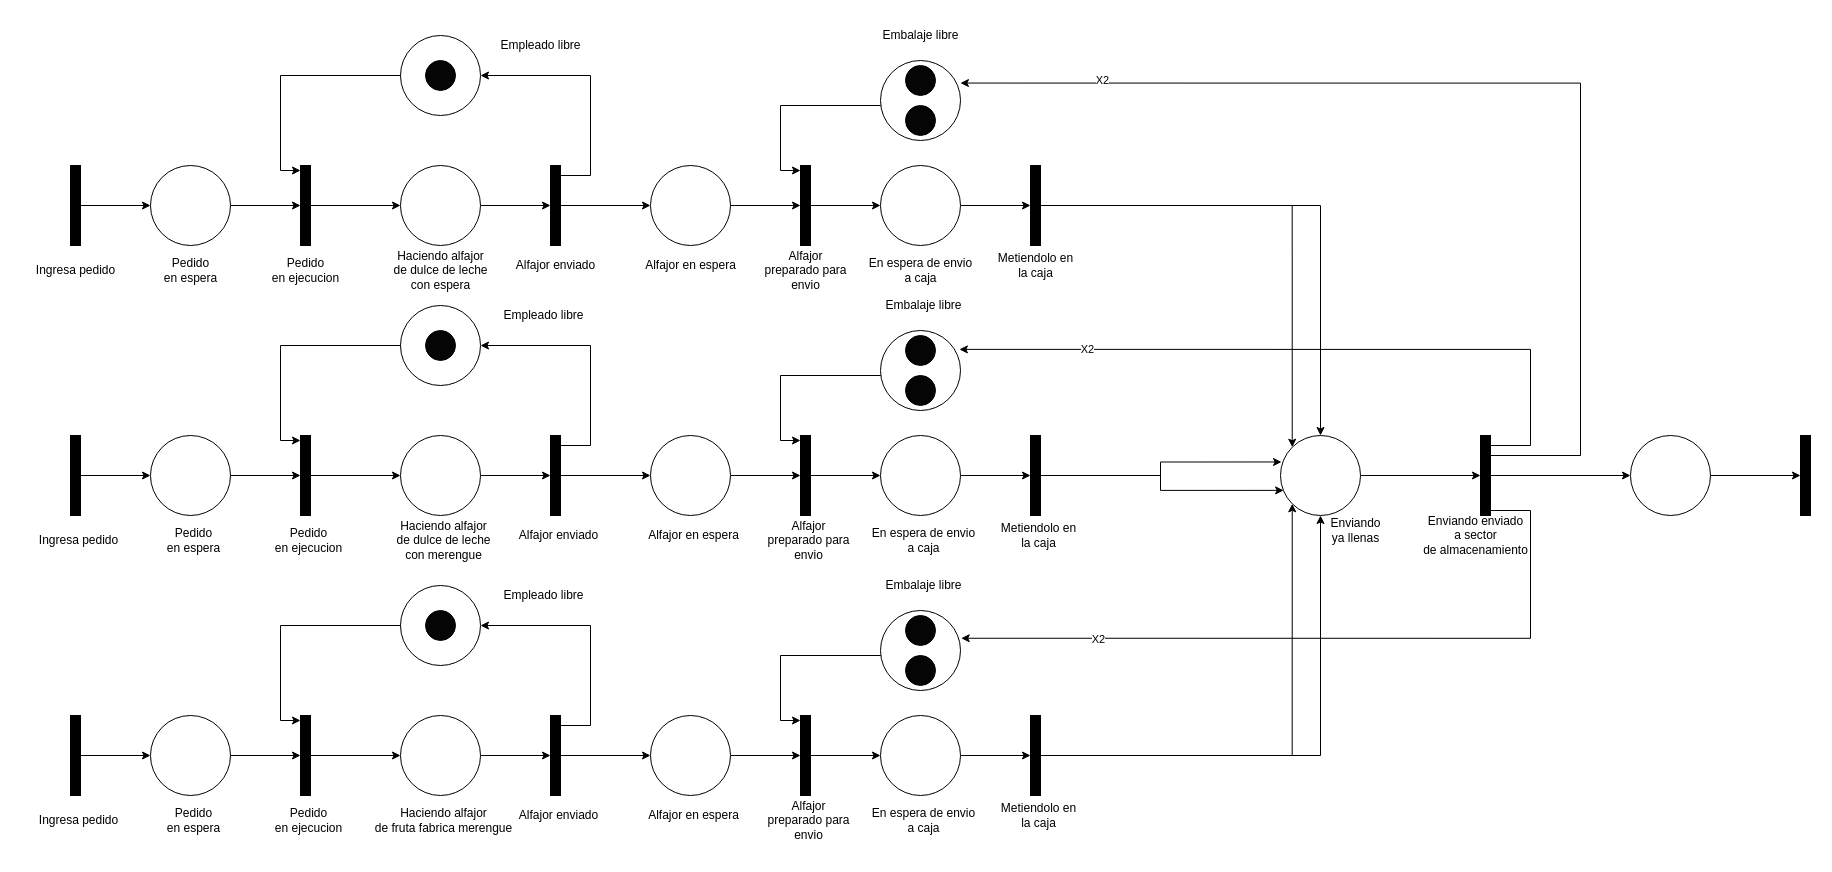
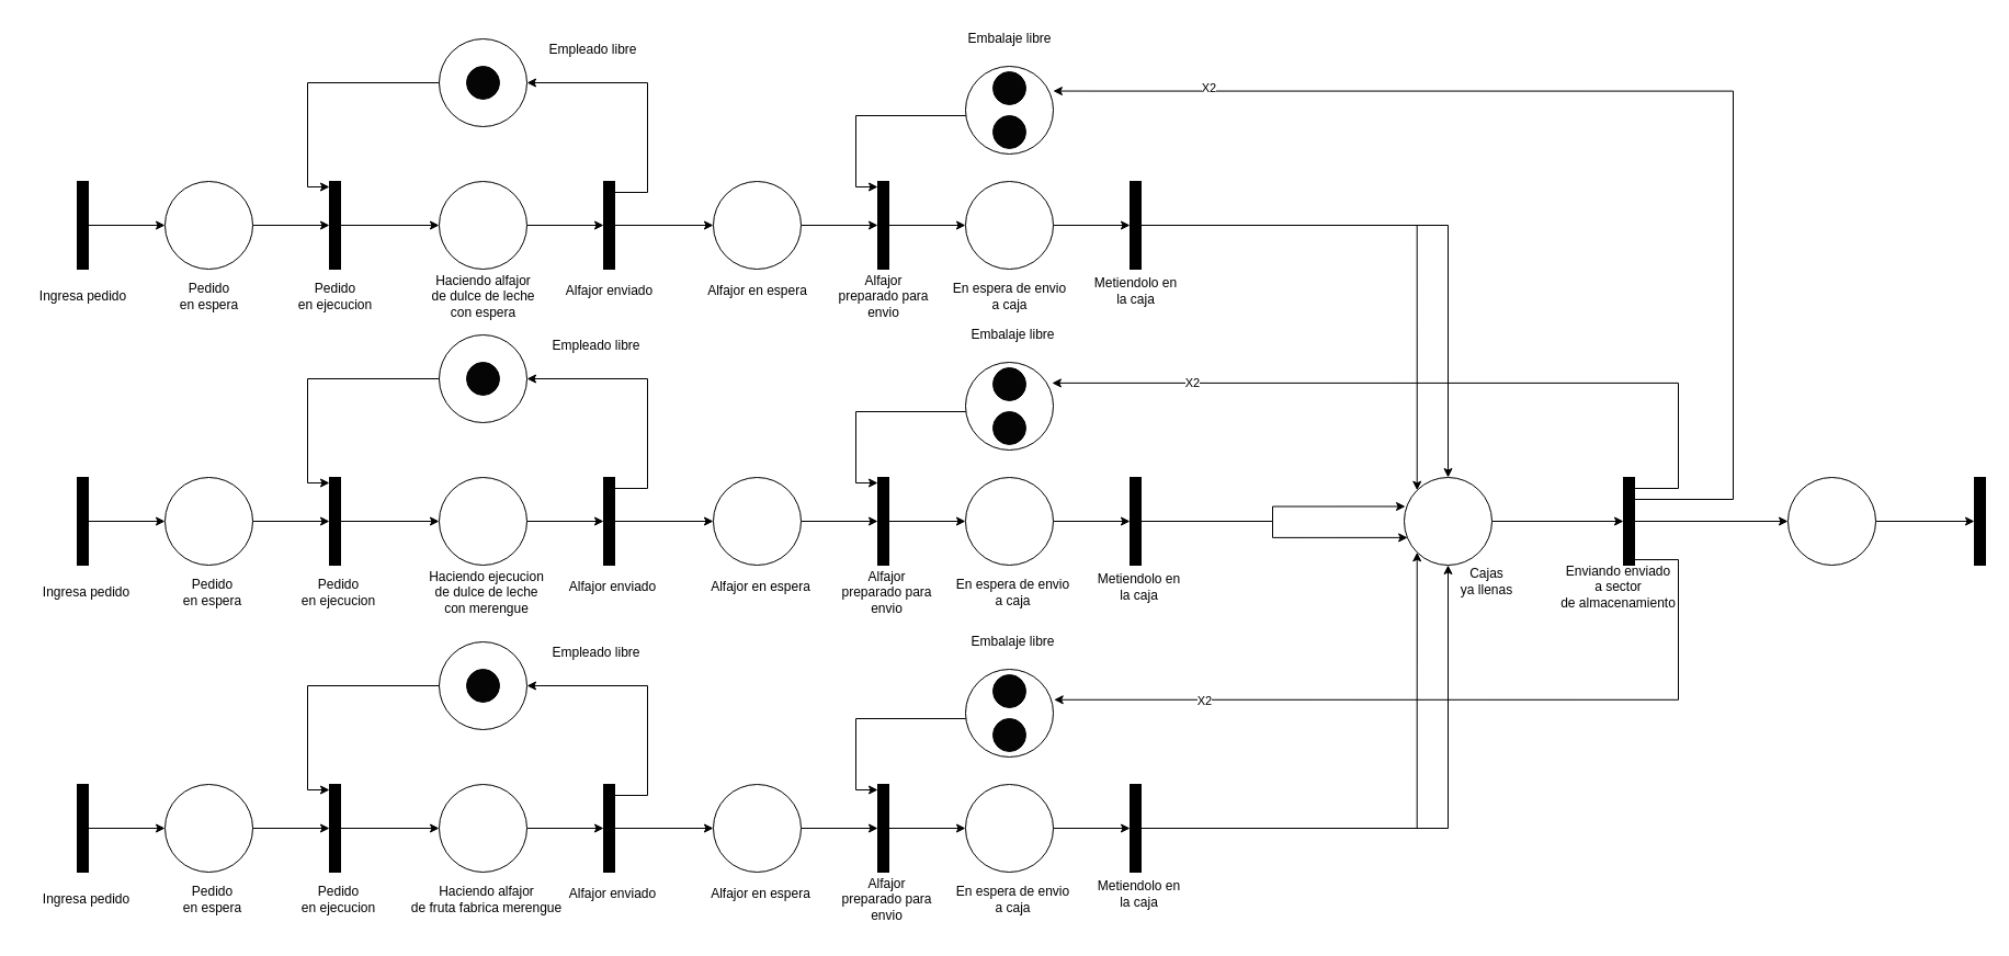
- <mxCell id="129" value="&lt;div&gt;Enviando&lt;/div&gt;&lt;div&gt;ya llenas&lt;br&gt;&lt;/div&gt;" style="text;html=1;align=center;verticalAlign=middle;resizable=0;points=[];autosize=1;strokeColor=none;fillColor=none;" vertex="1" parent="1"><mxGeometry x="1320" y="510" width="70" height="40" as="geometry" /></mxCell>
+ <mxCell id="129" value="&lt;div&gt;Cajas&lt;/div&gt;&lt;div&gt;ya llenas&lt;br&gt;&lt;/div&gt;" style="text;html=1;align=center;verticalAlign=middle;resizable=0;points=[];autosize=1;strokeColor=none;fillColor=none;" vertex="1" parent="1"><mxGeometry x="1320" y="510" width="70" height="40" as="geometry" /></mxCell>
- <mxCell id="111" value="&lt;div&gt;Haciendo alfajor&lt;/div&gt;&lt;div&gt;de dulce de leche&lt;/div&gt;&lt;div&gt;con merengue&lt;br&gt;&lt;/div&gt;" style="text;html=1;align=center;verticalAlign=middle;resizable=0;points=[];autosize=1;strokeColor=none;fillColor=none;" vertex="1" parent="1"><mxGeometry x="382.5" y="510" width="120" height="60" as="geometry" /></mxCell>
+ <mxCell id="111" value="&lt;div&gt;Haciendo ejecucion&lt;/div&gt;&lt;div&gt;de dulce de leche&lt;/div&gt;&lt;div&gt;con merengue&lt;br&gt;&lt;/div&gt;" style="text;html=1;align=center;verticalAlign=middle;resizable=0;points=[];autosize=1;strokeColor=none;fillColor=none;" vertex="1" parent="1"><mxGeometry x="382.5" y="510" width="120" height="60" as="geometry" /></mxCell>
